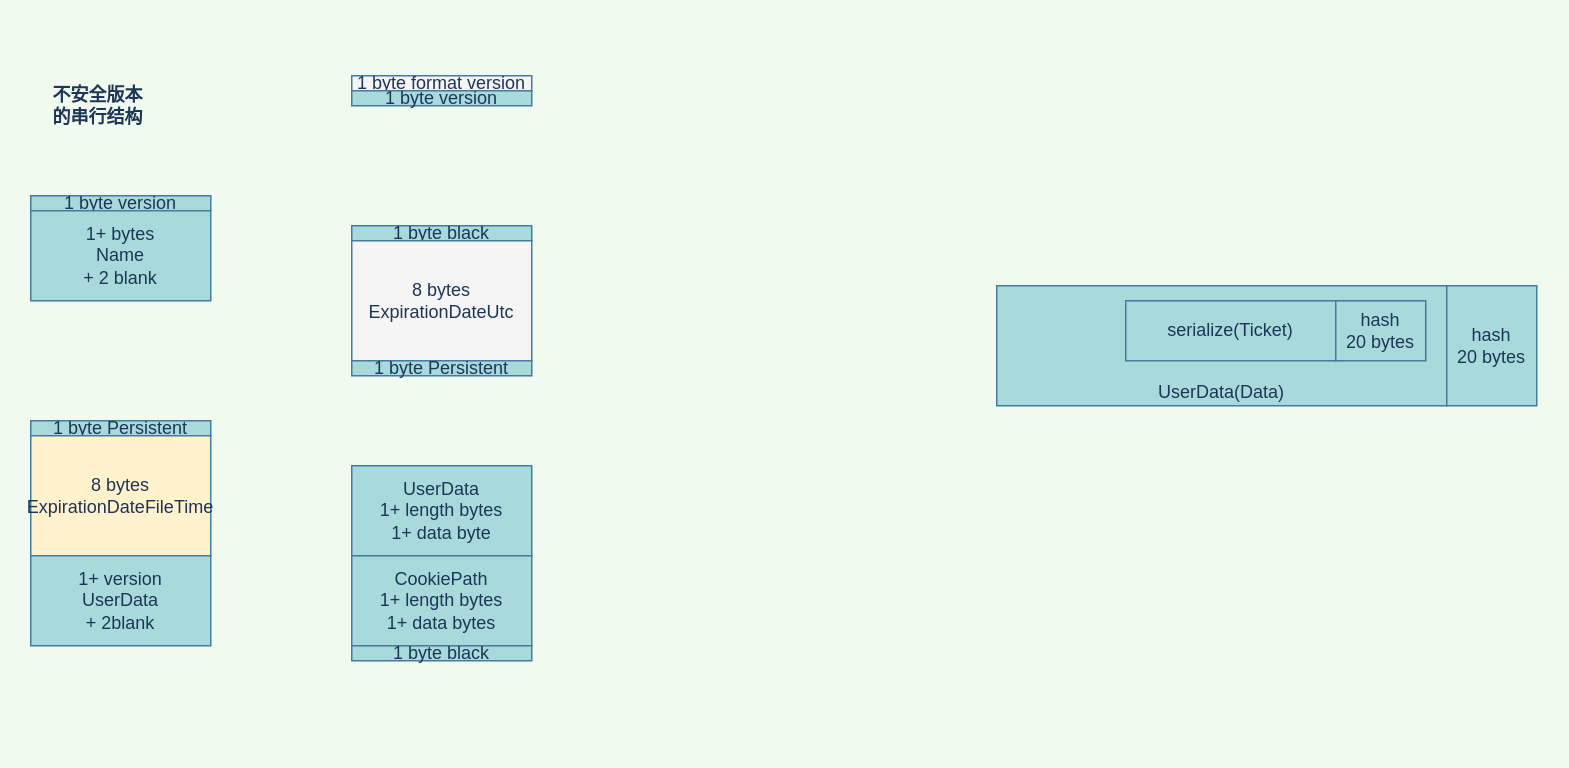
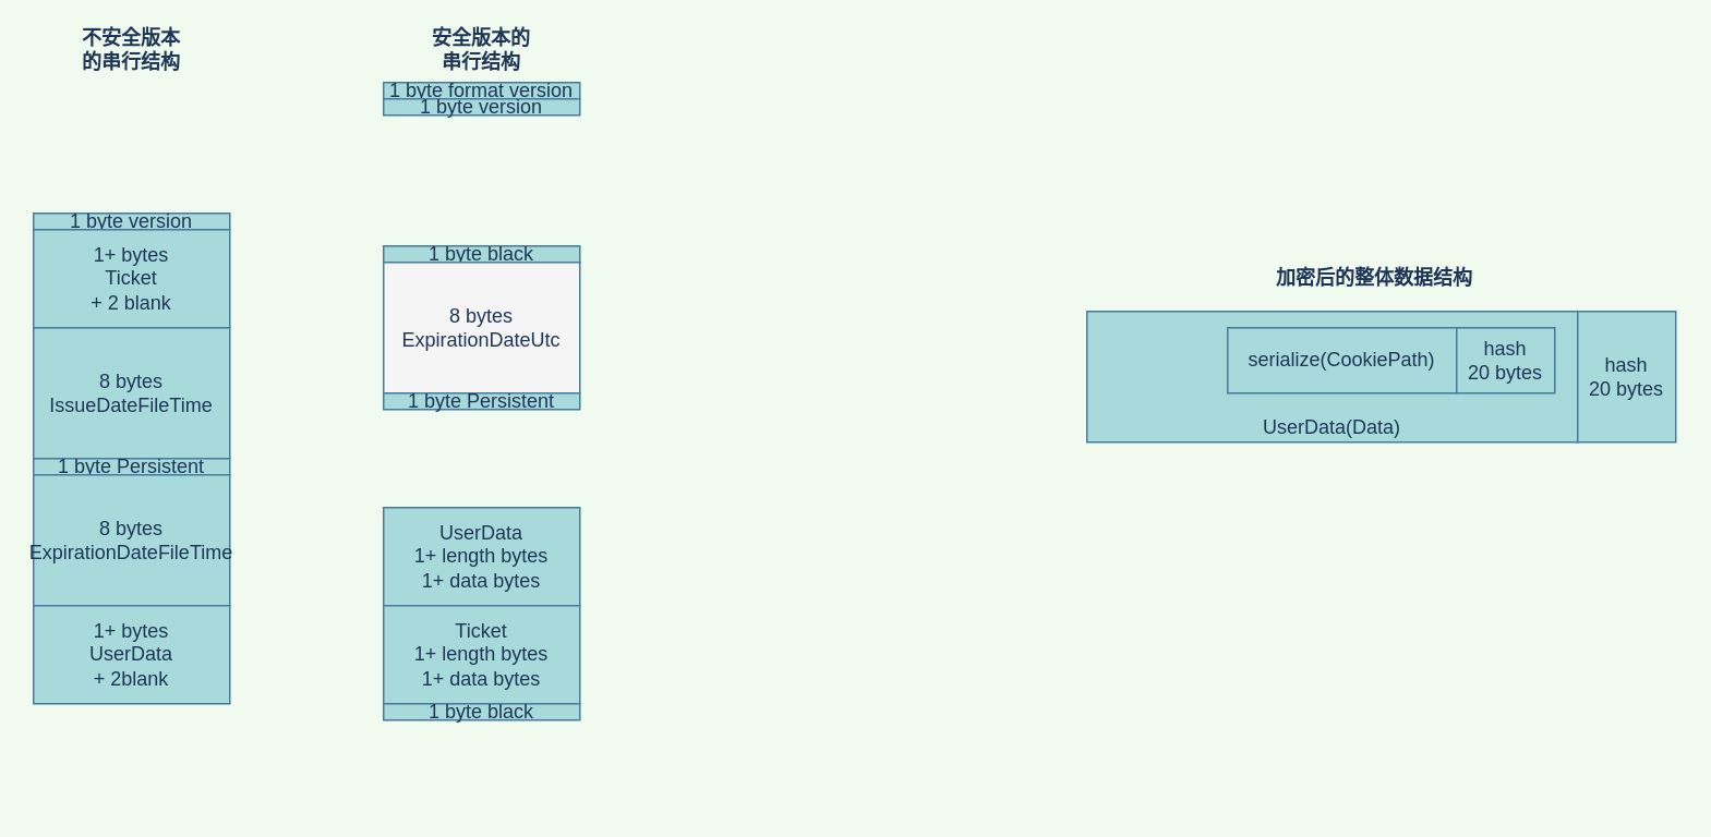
+ <mxCell id="10" value="安全版本的串行结构" style="text;html=1;strokeColor=none;fillColor=none;align=center;verticalAlign=middle;whiteSpace=wrap;rounded=0;fontStyle=1;fontColor=#1D3557;" vertex="1" parent="8"><mxGeometry x="25" width="70" height="20" as="geometry" /></mxCell>
- <mxCell id="9" value="1 byte format version" style="rounded=0;whiteSpace=wrap;html=1;fillColor=#f5f5f5;strokeColor=#457B9D;fontColor=#1D3557;" vertex="1" parent="8"><mxGeometry y="30" width="120" height="10" as="geometry" /></mxCell>
+ <mxCell id="9" value="1 byte format version" style="rounded=0;whiteSpace=wrap;html=1;fillColor=#A8DADC;strokeColor=#457B9D;fontColor=#1D3557;" vertex="1" parent="8"><mxGeometry y="30" width="120" height="10" as="geometry" /></mxCell>
- <mxCell id="22" value="不安全版本的串行结构" style="text;html=1;strokeColor=none;fillColor=none;align=center;verticalAlign=middle;whiteSpace=wrap;rounded=0;fontStyle=1;fontColor=#1D3557;" vertex="1" parent="18"><mxGeometry x="10" y="40" width="70" height="20" as="geometry" /></mxCell>
+ <mxCell id="22" value="不安全版本的串行结构" style="text;html=1;strokeColor=none;fillColor=none;align=center;verticalAlign=middle;whiteSpace=wrap;rounded=0;fontStyle=1;fontColor=#1D3557;" vertex="1" parent="18"><mxGeometry x="25" width="70" height="20" as="geometry" /></mxCell>
- <mxCell id="20" value="1+ bytes &lt;br&gt;Name&lt;br&gt;+ 2 blank" style="rounded=0;whiteSpace=wrap;html=1;fillColor=#A8DADC;strokeColor=#457B9D;fontColor=#1D3557;" vertex="1" parent="18"><mxGeometry y="120" width="120" height="60" as="geometry" /></mxCell>
+ <mxCell id="20" value="1+ bytes &lt;br&gt;Ticket&lt;br&gt;+ 2 blank" style="rounded=0;whiteSpace=wrap;html=1;fillColor=#A8DADC;strokeColor=#457B9D;fontColor=#1D3557;" vertex="1" parent="18"><mxGeometry y="120" width="120" height="60" as="geometry" /></mxCell>
+ <mxCell id="7" value="加密后的整体数据结构" style="text;html=1;strokeColor=none;fillColor=none;align=center;verticalAlign=middle;whiteSpace=wrap;rounded=0;fontStyle=1;fontColor=#1D3557;" vertex="1" parent="2"><mxGeometry x="96" width="160" height="20" as="geometry" /></mxCell>
- <mxCell id="4" value="serialize(Ticket)" style="rounded=0;whiteSpace=wrap;html=1;fillColor=#A8DADC;strokeColor=#457B9D;fontColor=#1D3557;" vertex="1" parent="2"><mxGeometry x="86" y="40" width="140" height="40" as="geometry" /></mxCell>
+ <mxCell id="4" value="serialize(CookiePath)" style="rounded=0;whiteSpace=wrap;html=1;fillColor=#A8DADC;strokeColor=#457B9D;fontColor=#1D3557;" vertex="1" parent="2"><mxGeometry x="86" y="40" width="140" height="40" as="geometry" /></mxCell>
+ <mxCell id="21" value="8 bytes &lt;br&gt;IssueDateFileTime" style="rounded=0;whiteSpace=wrap;html=1;fillColor=#A8DADC;strokeColor=#457B9D;fontColor=#1D3557;" vertex="1" parent="18"><mxGeometry y="180" width="120" height="80" as="geometry" /></mxCell>
- <mxCell id="24" value="8 bytes &lt;br&gt;ExpirationDateFileTime" style="rounded=0;whiteSpace=wrap;html=1;fillColor=#fff2cc;strokeColor=#457B9D;fontColor=#1D3557;" vertex="1" parent="18"><mxGeometry y="270" width="120" height="80" as="geometry" /></mxCell>
+ <mxCell id="24" value="8 bytes &lt;br&gt;ExpirationDateFileTime" style="rounded=0;whiteSpace=wrap;html=1;fillColor=#A8DADC;strokeColor=#457B9D;fontColor=#1D3557;" vertex="1" parent="18"><mxGeometry y="270" width="120" height="80" as="geometry" /></mxCell>
- <mxCell id="15" value="UserData&lt;br&gt;1+ length bytes&lt;br&gt;1+ data byte" style="rounded=0;whiteSpace=wrap;html=1;fillColor=#A8DADC;strokeColor=#457B9D;fontColor=#1D3557;" vertex="1" parent="8"><mxGeometry y="290" width="120" height="60" as="geometry" /></mxCell>
+ <mxCell id="15" value="UserData&lt;br&gt;1+ length bytes&lt;br&gt;1+ data bytes" style="rounded=0;whiteSpace=wrap;html=1;fillColor=#A8DADC;strokeColor=#457B9D;fontColor=#1D3557;" vertex="1" parent="8"><mxGeometry y="290" width="120" height="60" as="geometry" /></mxCell>
- <mxCell id="25" value="1+ version&lt;br&gt;UserData&lt;br&gt;+ 2blank" style="rounded=0;whiteSpace=wrap;html=1;fillColor=#A8DADC;strokeColor=#457B9D;fontColor=#1D3557;" vertex="1" parent="18"><mxGeometry y="350" width="120" height="60" as="geometry" /></mxCell>
+ <mxCell id="25" value="1+ bytes&lt;br&gt;UserData&lt;br&gt;+ 2blank" style="rounded=0;whiteSpace=wrap;html=1;fillColor=#A8DADC;strokeColor=#457B9D;fontColor=#1D3557;" vertex="1" parent="18"><mxGeometry y="350" width="120" height="60" as="geometry" /></mxCell>
- <mxCell id="16" value="CookiePath&lt;br&gt;1+ length bytes&lt;br&gt;1+ data bytes" style="rounded=0;whiteSpace=wrap;html=1;fillColor=#A8DADC;strokeColor=#457B9D;fontColor=#1D3557;" vertex="1" parent="8"><mxGeometry y="350" width="120" height="60" as="geometry" /></mxCell>
+ <mxCell id="16" value="Ticket&lt;br&gt;1+ length bytes&lt;br&gt;1+ data bytes" style="rounded=0;whiteSpace=wrap;html=1;fillColor=#A8DADC;strokeColor=#457B9D;fontColor=#1D3557;" vertex="1" parent="8"><mxGeometry y="350" width="120" height="60" as="geometry" /></mxCell>
